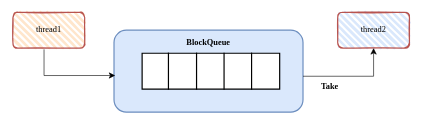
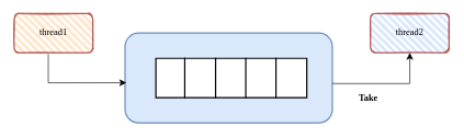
- <mxCell id="11" value="&lt;font face=&quot;Comic Sans MS&quot; style=&quot;font-size: 14px;&quot;&gt;&lt;b&gt;BlockQueue&lt;/b&gt;&lt;/font&gt;" style="text;strokeColor=none;align=center;fillColor=none;html=1;verticalAlign=middle;whiteSpace=wrap;rounded=0;" vertex="1" parent="1"><mxGeometry x="317" y="56" width="60" height="30" as="geometry" /></mxCell>
- <mxCell id="13" value="&lt;font face=&quot;Comic Sans MS&quot;&gt;&lt;span style=&quot;font-size: 14px;&quot;&gt;&lt;b&gt;Take&lt;/b&gt;&lt;/span&gt;&lt;/font&gt;" style="text;strokeColor=none;align=center;fillColor=none;html=1;verticalAlign=middle;whiteSpace=wrap;rounded=0;" vertex="1" parent="1"><mxGeometry x="520" y="129" width="60" height="30" as="geometry" /></mxCell>
+ <mxCell id="13" value="&lt;font face=&quot;Comic Sans MS&quot;&gt;&lt;span style=&quot;font-size: 14px;&quot;&gt;&lt;b&gt;Take&lt;/b&gt;&lt;/span&gt;&lt;/font&gt;" style="text;strokeColor=none;align=center;fillColor=none;html=1;verticalAlign=middle;whiteSpace=wrap;rounded=0;" vertex="1" parent="1"><mxGeometry x="530" y="134" width="60" height="30" as="geometry" /></mxCell>
